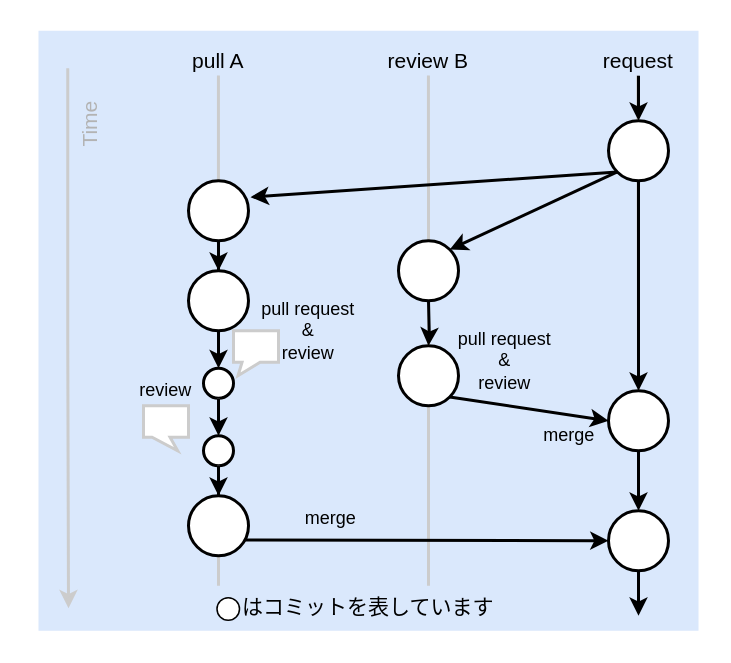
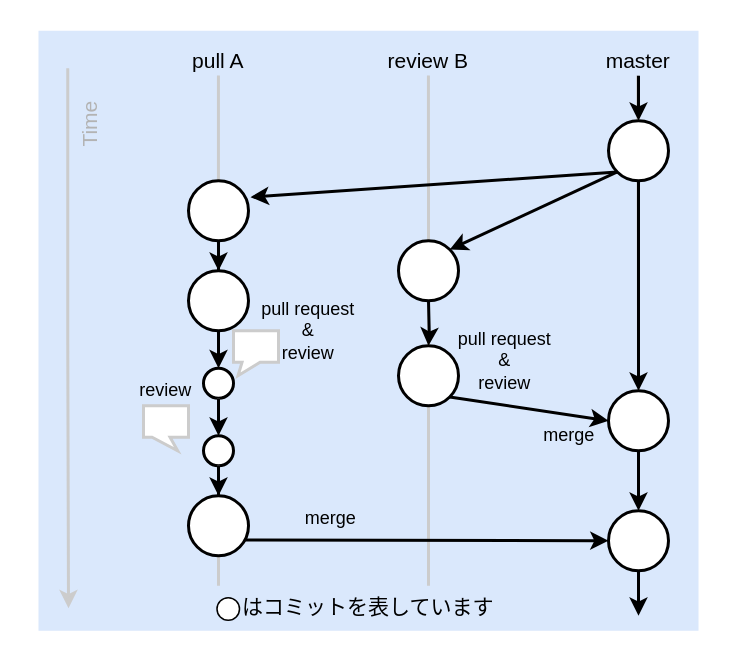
- <mxCell id="10" value="&lt;font style=&quot;font-size: 14px;&quot;&gt;request&lt;/font&gt;" style="text;html=1;strokeColor=none;fillColor=none;align=center;verticalAlign=middle;whiteSpace=wrap;rounded=0;fontSize=14;" parent="1" vertex="1"><mxGeometry x="385" y="30" width="80" height="20" as="geometry" /></mxCell>
+ <mxCell id="10" value="&lt;font style=&quot;font-size: 14px;&quot;&gt;master&lt;/font&gt;" style="text;html=1;strokeColor=none;fillColor=none;align=center;verticalAlign=middle;whiteSpace=wrap;rounded=0;fontSize=14;" parent="1" vertex="1"><mxGeometry x="385" y="30" width="80" height="20" as="geometry" /></mxCell>
